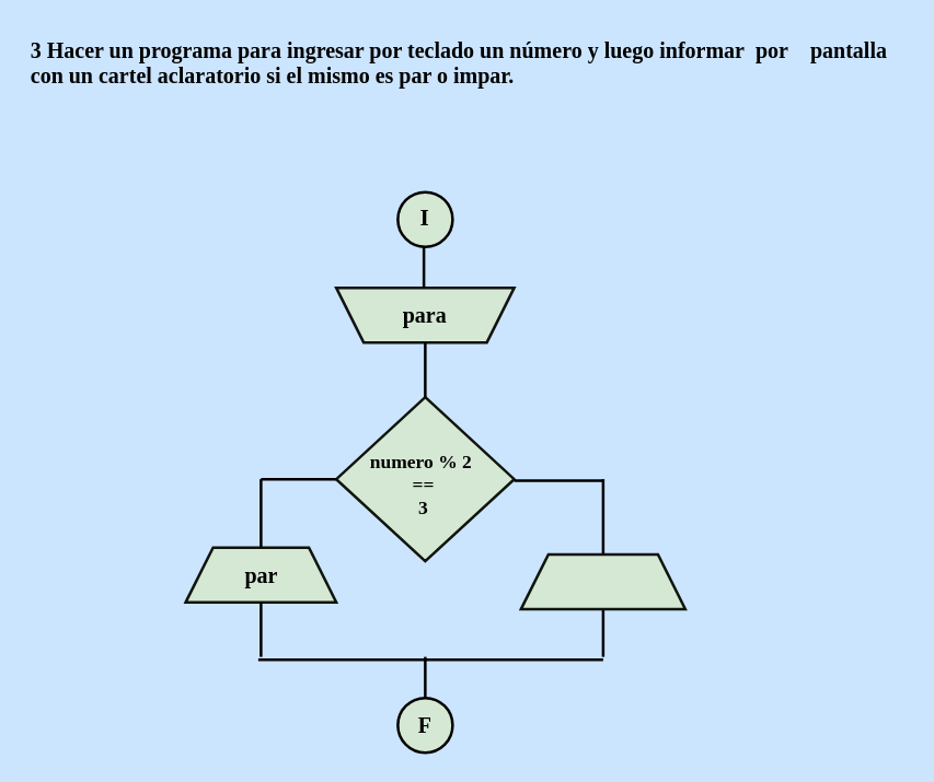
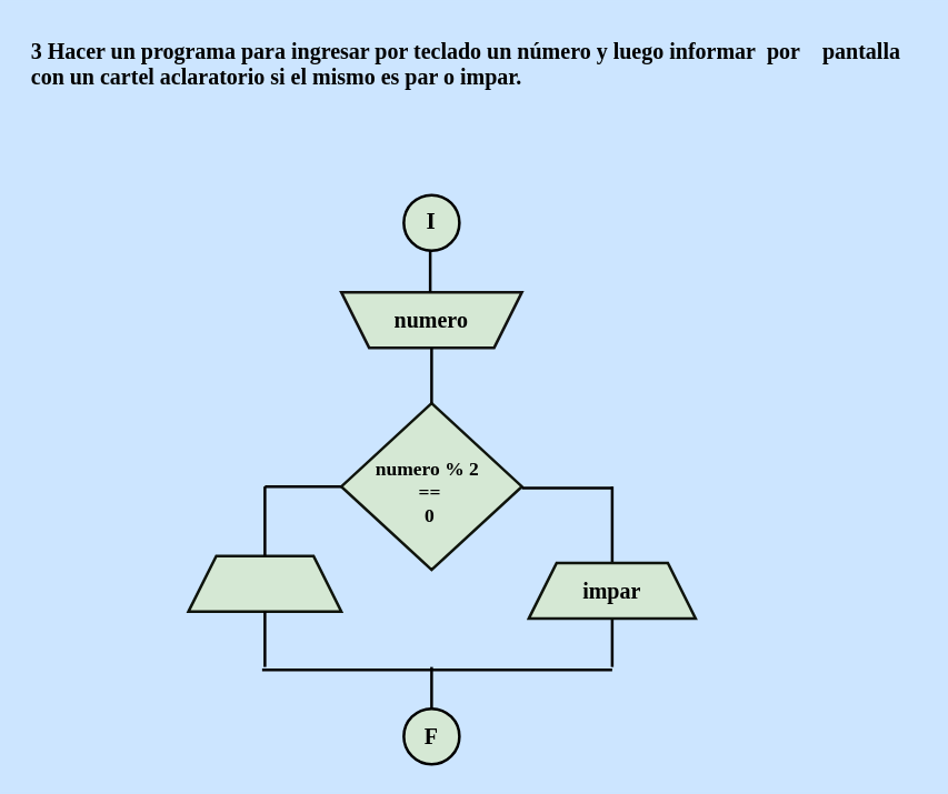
- <mxCell id="5" value="&lt;b&gt;&lt;font face=&quot;Comic Sans MS&quot; color=&quot;#000000&quot; style=&quot;font-size: 16px;&quot;&gt;para&lt;/font&gt;&lt;/b&gt;" style="text;strokeColor=none;align=center;fillColor=none;html=1;verticalAlign=middle;whiteSpace=wrap;rounded=0;fontFamily=Architects Daughter;fontSource=https%3A%2F%2Ffonts.googleapis.com%2Fcss%3Ffamily%3DArchitects%2BDaughter;aspect=fixed;" vertex="1" parent="4"><mxGeometry x="10" y="5" width="110" height="30" as="geometry" /></mxCell>
+ <mxCell id="5" value="&lt;b&gt;&lt;font face=&quot;Comic Sans MS&quot; color=&quot;#000000&quot; style=&quot;font-size: 16px;&quot;&gt;numero&lt;/font&gt;&lt;/b&gt;" style="text;strokeColor=none;align=center;fillColor=none;html=1;verticalAlign=middle;whiteSpace=wrap;rounded=0;fontFamily=Architects Daughter;fontSource=https%3A%2F%2Ffonts.googleapis.com%2Fcss%3Ffamily%3DArchitects%2BDaughter;aspect=fixed;" vertex="1" parent="4"><mxGeometry x="10" y="5" width="110" height="30" as="geometry" /></mxCell>
- <mxCell id="11" value="&lt;font face=&quot;Comic Sans MS&quot; color=&quot;#000000&quot;&gt;&lt;span style=&quot;font-size: 14px;&quot;&gt;&lt;b&gt;numero % 2&amp;nbsp;&lt;/b&gt;&lt;/span&gt;&lt;/font&gt;&lt;div&gt;&lt;font face=&quot;Comic Sans MS&quot; color=&quot;#000000&quot;&gt;&lt;span style=&quot;font-size: 14px;&quot;&gt;&lt;b&gt;==&lt;/b&gt;&lt;/span&gt;&lt;/font&gt;&lt;/div&gt;&lt;div&gt;&lt;font face=&quot;Comic Sans MS&quot; color=&quot;#000000&quot;&gt;&lt;span style=&quot;font-size: 14px;&quot;&gt;&lt;b&gt;3&lt;/b&gt;&lt;/span&gt;&lt;/font&gt;&lt;/div&gt;" style="text;strokeColor=none;align=center;fillColor=none;html=1;verticalAlign=middle;whiteSpace=wrap;rounded=0;fontFamily=Architects Daughter;fontSource=https%3A%2F%2Ffonts.googleapis.com%2Fcss%3Ffamily%3DArchitects%2BDaughter;aspect=fixed;" vertex="1" parent="3"><mxGeometry x="119" y="190" width="110" height="50" as="geometry" /></mxCell>
+ <mxCell id="11" value="&lt;font face=&quot;Comic Sans MS&quot; color=&quot;#000000&quot;&gt;&lt;span style=&quot;font-size: 14px;&quot;&gt;&lt;b&gt;numero % 2&amp;nbsp;&lt;/b&gt;&lt;/span&gt;&lt;/font&gt;&lt;div&gt;&lt;font face=&quot;Comic Sans MS&quot; color=&quot;#000000&quot;&gt;&lt;span style=&quot;font-size: 14px;&quot;&gt;&lt;b&gt;==&lt;/b&gt;&lt;/span&gt;&lt;/font&gt;&lt;/div&gt;&lt;div&gt;&lt;font face=&quot;Comic Sans MS&quot; color=&quot;#000000&quot;&gt;&lt;span style=&quot;font-size: 14px;&quot;&gt;&lt;b&gt;0&lt;/b&gt;&lt;/span&gt;&lt;/font&gt;&lt;/div&gt;" style="text;strokeColor=none;align=center;fillColor=none;html=1;verticalAlign=middle;whiteSpace=wrap;rounded=0;fontFamily=Architects Daughter;fontSource=https%3A%2F%2Ffonts.googleapis.com%2Fcss%3Ffamily%3DArchitects%2BDaughter;aspect=fixed;" vertex="1" parent="3"><mxGeometry x="119" y="190" width="110" height="50" as="geometry" /></mxCell>
- <mxCell id="21" value="&lt;b&gt;&lt;font color=&quot;#000000&quot; face=&quot;Comic Sans MS&quot; style=&quot;font-size: 16px;&quot;&gt;par&lt;/font&gt;&lt;/b&gt;" style="text;strokeColor=none;align=center;fillColor=none;html=1;verticalAlign=middle;whiteSpace=wrap;rounded=0;fontFamily=Architects Daughter;fontSource=https%3A%2F%2Ffonts.googleapis.com%2Fcss%3Ffamily%3DArchitects%2BDaughter;aspect=fixed;" vertex="1" parent="3"><mxGeometry x="14.5" y="265" width="81" height="30" as="geometry" /></mxCell>
+ <mxCell id="24" value="&lt;b&gt;&lt;font face=&quot;Comic Sans MS&quot; color=&quot;#000000&quot; style=&quot;font-size: 16px;&quot;&gt;impar&lt;/font&gt;&lt;/b&gt;" style="text;strokeColor=none;align=center;fillColor=none;html=1;verticalAlign=middle;whiteSpace=wrap;rounded=0;fontFamily=Architects Daughter;fontSource=https%3A%2F%2Ffonts.googleapis.com%2Fcss%3Ffamily%3DArchitects%2BDaughter;aspect=fixed;" vertex="1" parent="22"><mxGeometry x="30" y="5" width="60" height="30" as="geometry" /></mxCell>
